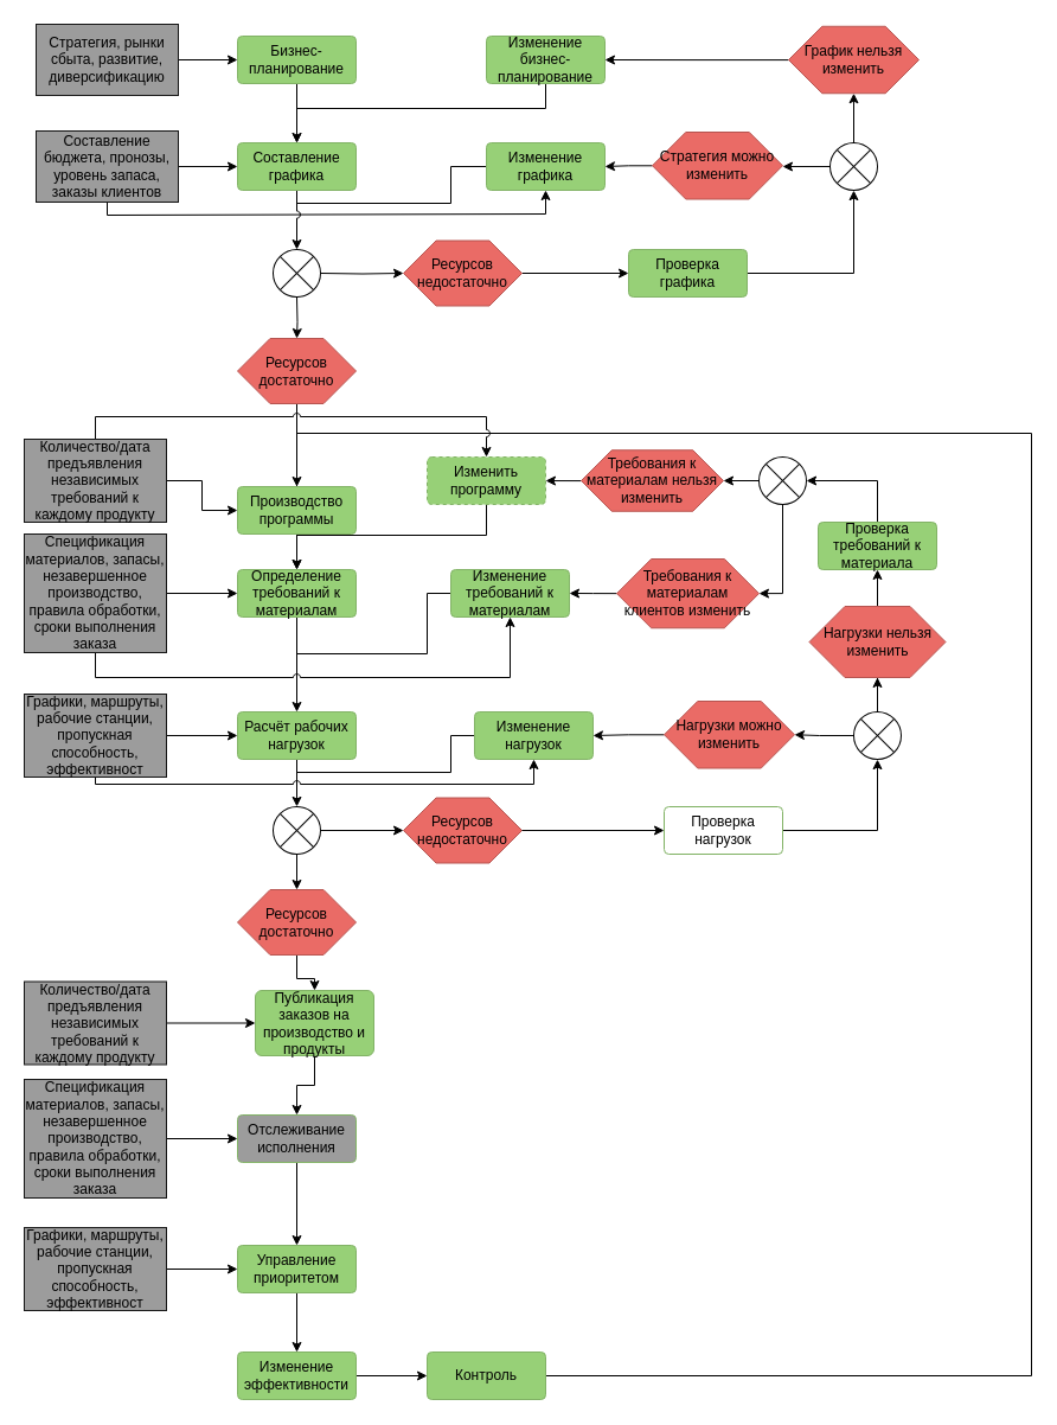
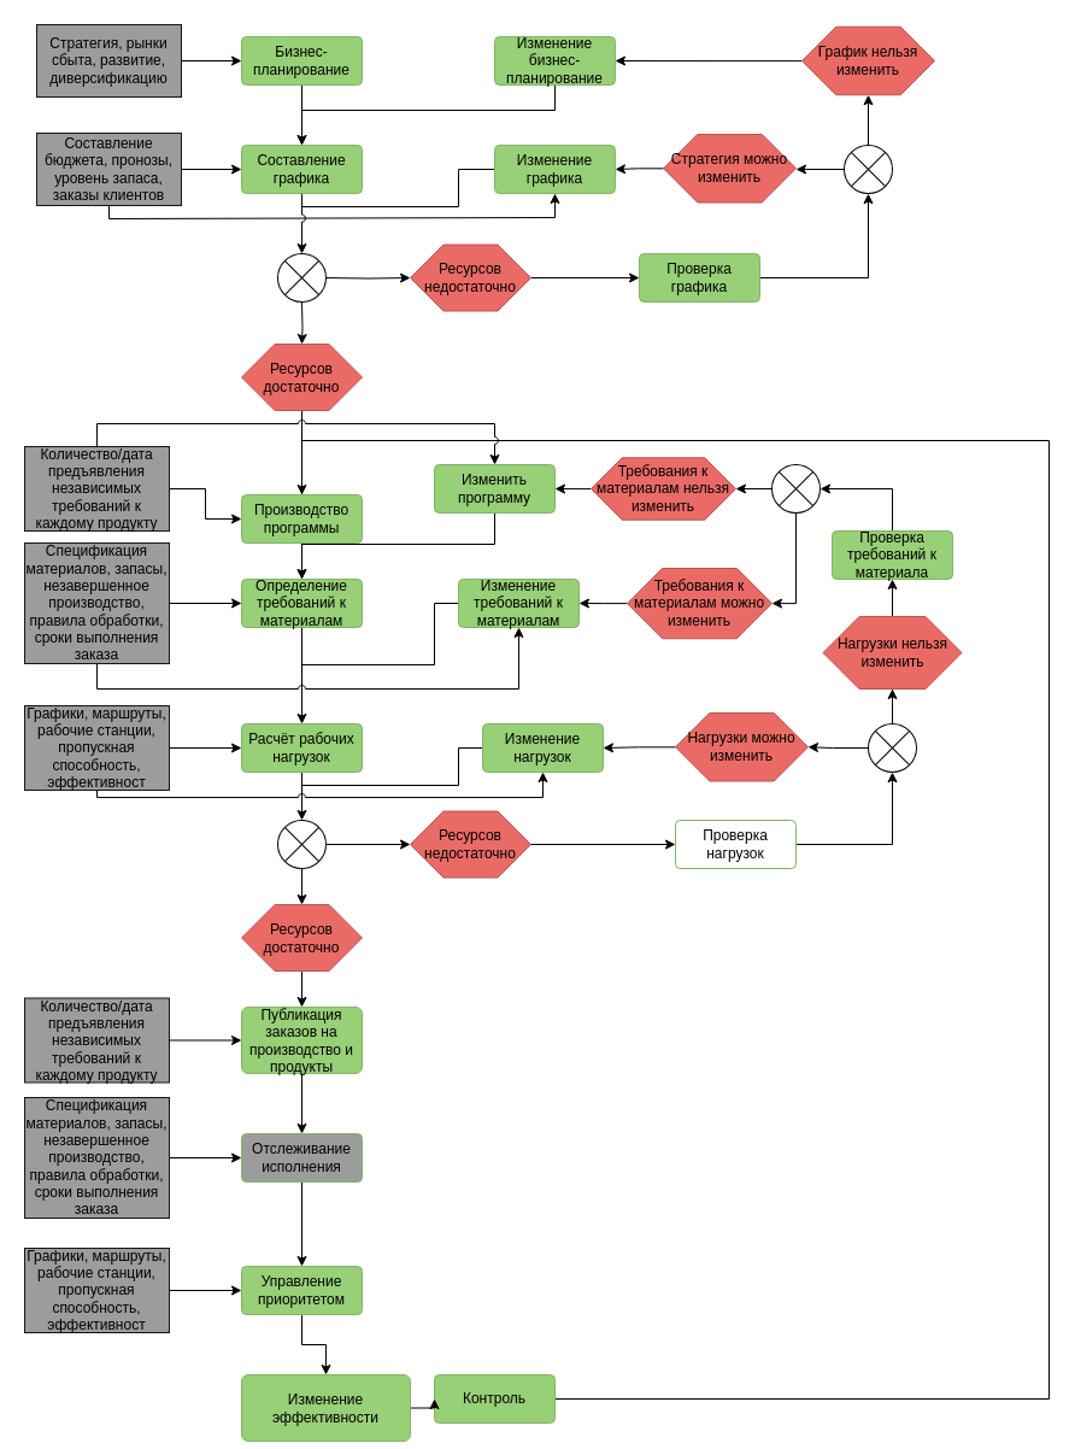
- <mxCell id="92" value="Изменить программу" style="rounded=1;arcSize=10;whiteSpace=wrap;html=1;align=center;fillColor=#97D077;strokeColor=#82b366;dashed=1;" vertex="1" parent="1"><mxGeometry x="360" y="385" width="100" height="40" as="geometry" /></mxCell>
+ <mxCell id="92" value="Изменить программу" style="rounded=1;arcSize=10;whiteSpace=wrap;html=1;align=center;fillColor=#97D077;strokeColor=#82b366;" vertex="1" parent="1"><mxGeometry x="360" y="385" width="100" height="40" as="geometry" /></mxCell>
- <mxCell id="88" value="Требования к материалам клиентов изменить" style="whiteSpace=wrap;html=1;shape=mxgraph.basic.octagon2;align=center;verticalAlign=middle;dx=15;fillColor=#EA6B66;strokeColor=#b85450;" vertex="1" parent="1"><mxGeometry x="520" y="471" width="120" height="58.25" as="geometry" /></mxCell>
+ <mxCell id="88" value="Требования к материалам можно изменить" style="whiteSpace=wrap;html=1;shape=mxgraph.basic.octagon2;align=center;verticalAlign=middle;dx=15;fillColor=#EA6B66;strokeColor=#b85450;" vertex="1" parent="1"><mxGeometry x="520" y="471" width="120" height="58.25" as="geometry" /></mxCell>
- <mxCell id="36" value="Публикация заказов на производство и продукты" style="rounded=1;arcSize=10;whiteSpace=wrap;html=1;align=center;fillColor=#97D077;strokeColor=#82b366;" parent="1" vertex="1"><mxGeometry x="215" y="835" width="100" height="55" as="geometry" /></mxCell>
+ <mxCell id="36" value="Публикация заказов на производство и продукты" style="rounded=1;arcSize=10;whiteSpace=wrap;html=1;align=center;fillColor=#97D077;strokeColor=#82b366;" parent="1" vertex="1"><mxGeometry x="200" y="835" width="100" height="55" as="geometry" /></mxCell>
- <mxCell id="54" value="Изменение эффективности" style="rounded=1;arcSize=10;whiteSpace=wrap;html=1;align=center;fillColor=#97D077;strokeColor=#82b366;" parent="1" vertex="1"><mxGeometry x="200" y="1140" width="100" height="40" as="geometry" /></mxCell>
+ <mxCell id="54" value="Изменение эффективности" style="rounded=1;arcSize=10;whiteSpace=wrap;html=1;align=center;fillColor=#97D077;strokeColor=#82b366;" parent="1" vertex="1"><mxGeometry x="200" y="1140" width="140" height="55" as="geometry" /></mxCell>
